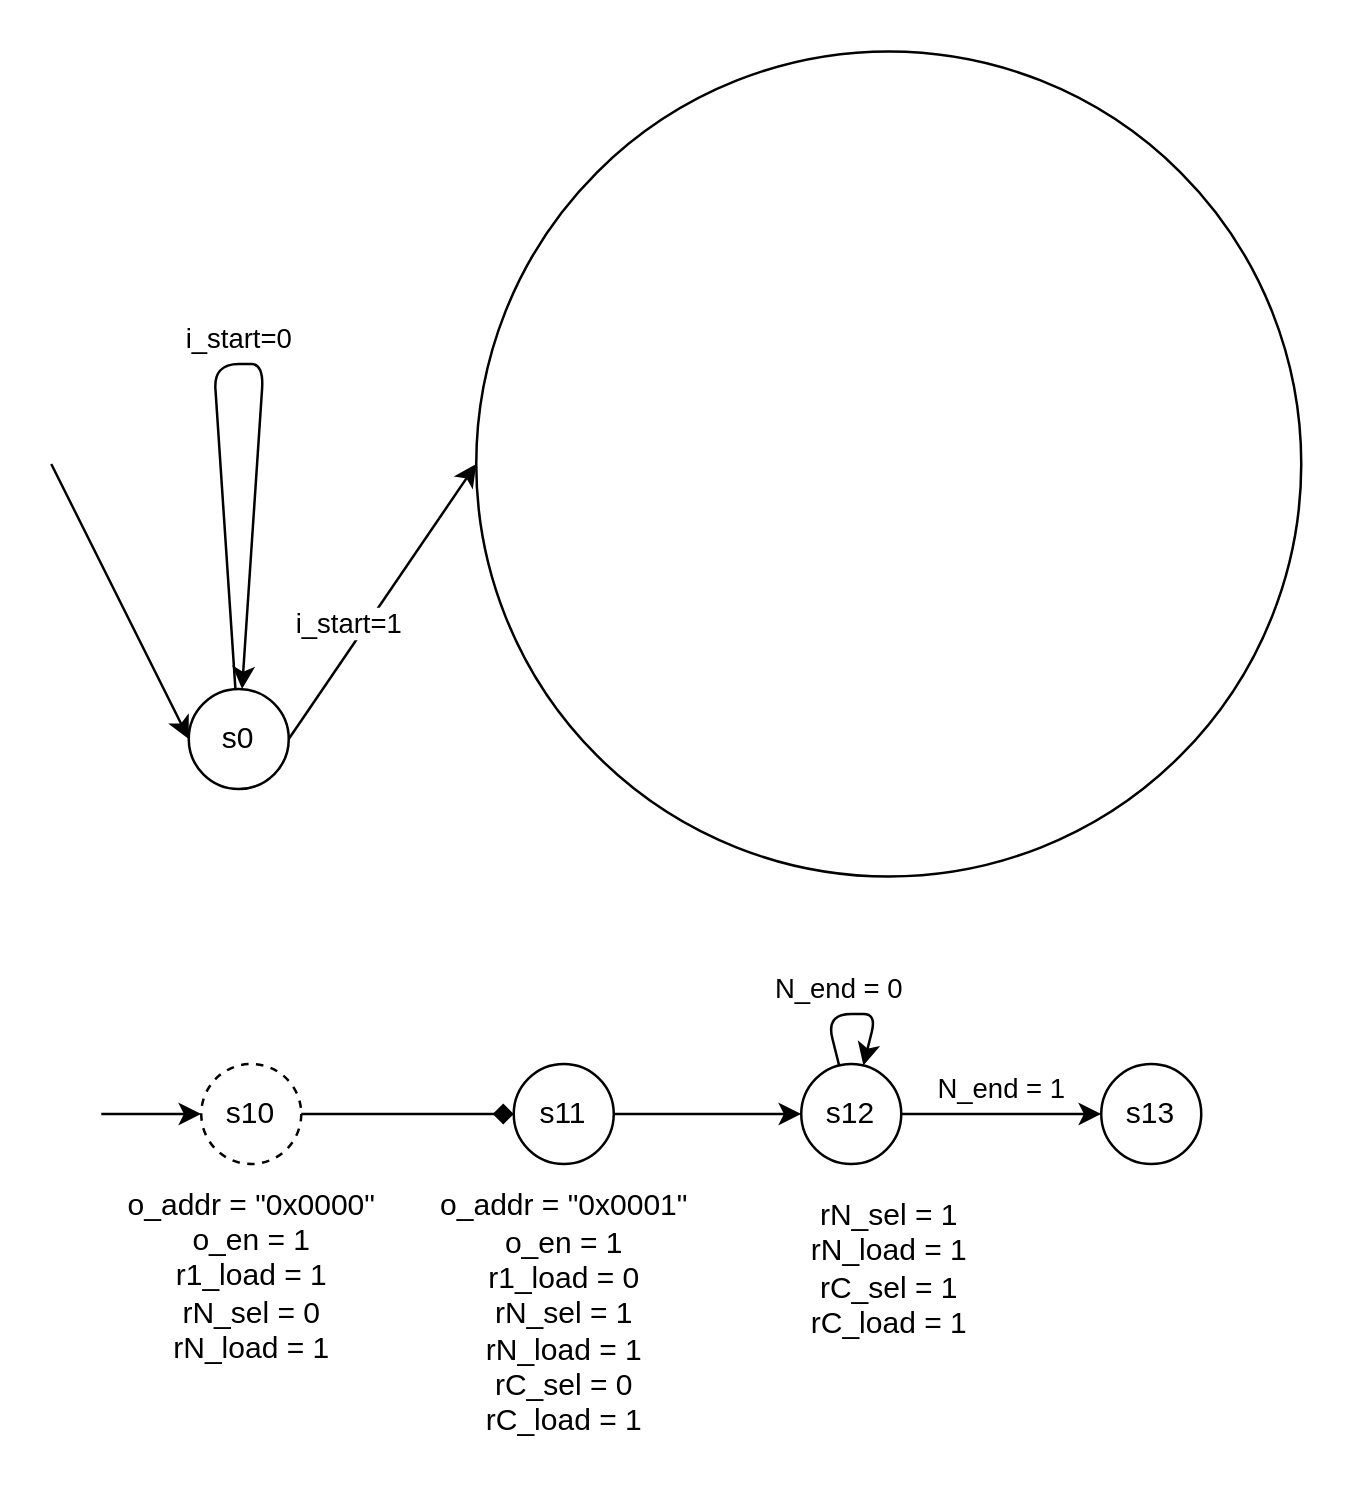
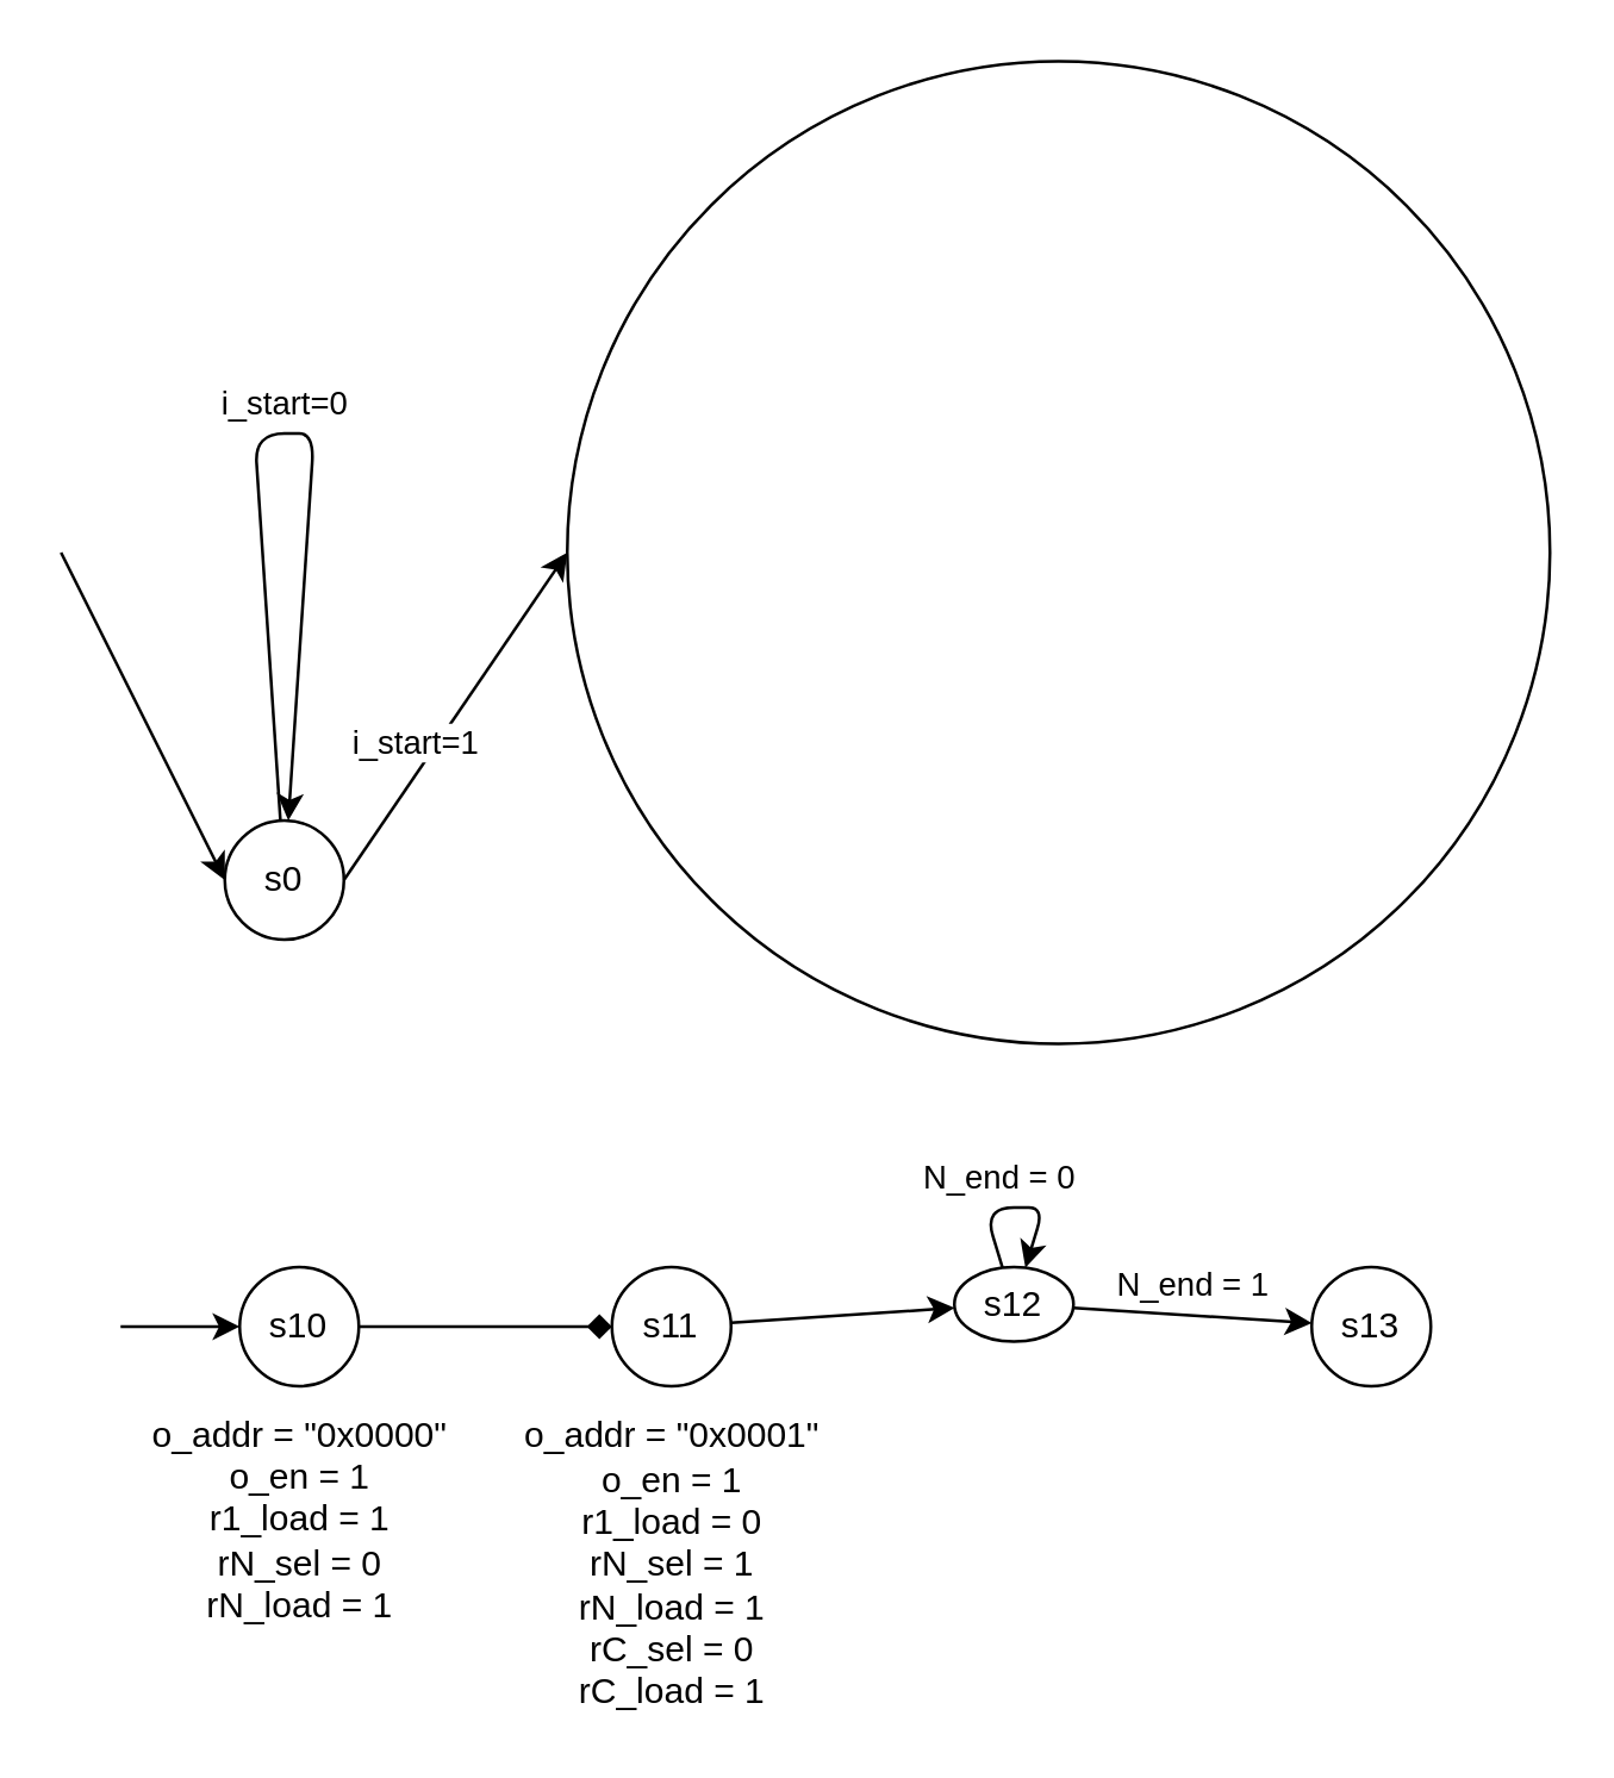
- <mxCell id="8" value="s10" style="ellipse;whiteSpace=wrap;html=1;aspect=fixed;dashed=1;" vertex="1" parent="1"><mxGeometry x="80" y="425" width="40" height="40" as="geometry" /></mxCell>
+ <mxCell id="8" value="s10" style="ellipse;whiteSpace=wrap;html=1;aspect=fixed;" vertex="1" parent="1"><mxGeometry x="80" y="425" width="40" height="40" as="geometry" /></mxCell>
- <mxCell id="15" value="s12" style="ellipse;whiteSpace=wrap;html=1;aspect=fixed;" vertex="1" parent="1"><mxGeometry x="320" y="425" width="40" height="40" as="geometry" /></mxCell>
+ <mxCell id="15" value="s12" style="ellipse;whiteSpace=wrap;html=1;aspect=fixed;" vertex="1" parent="1"><mxGeometry x="320" y="425" width="40" height="25" as="geometry" /></mxCell>
- <mxCell id="16" value="&lt;br&gt;rN_sel = 1&lt;br&gt;rN_load = 1&lt;br&gt;rC_sel = 1&lt;br&gt;rC_load = 1" style="text;html=1;align=center;verticalAlign=middle;resizable=0;points=[];autosize=1;" vertex="1" parent="1"><mxGeometry x="315" y="465" width="80" height="70" as="geometry" /></mxCell>
